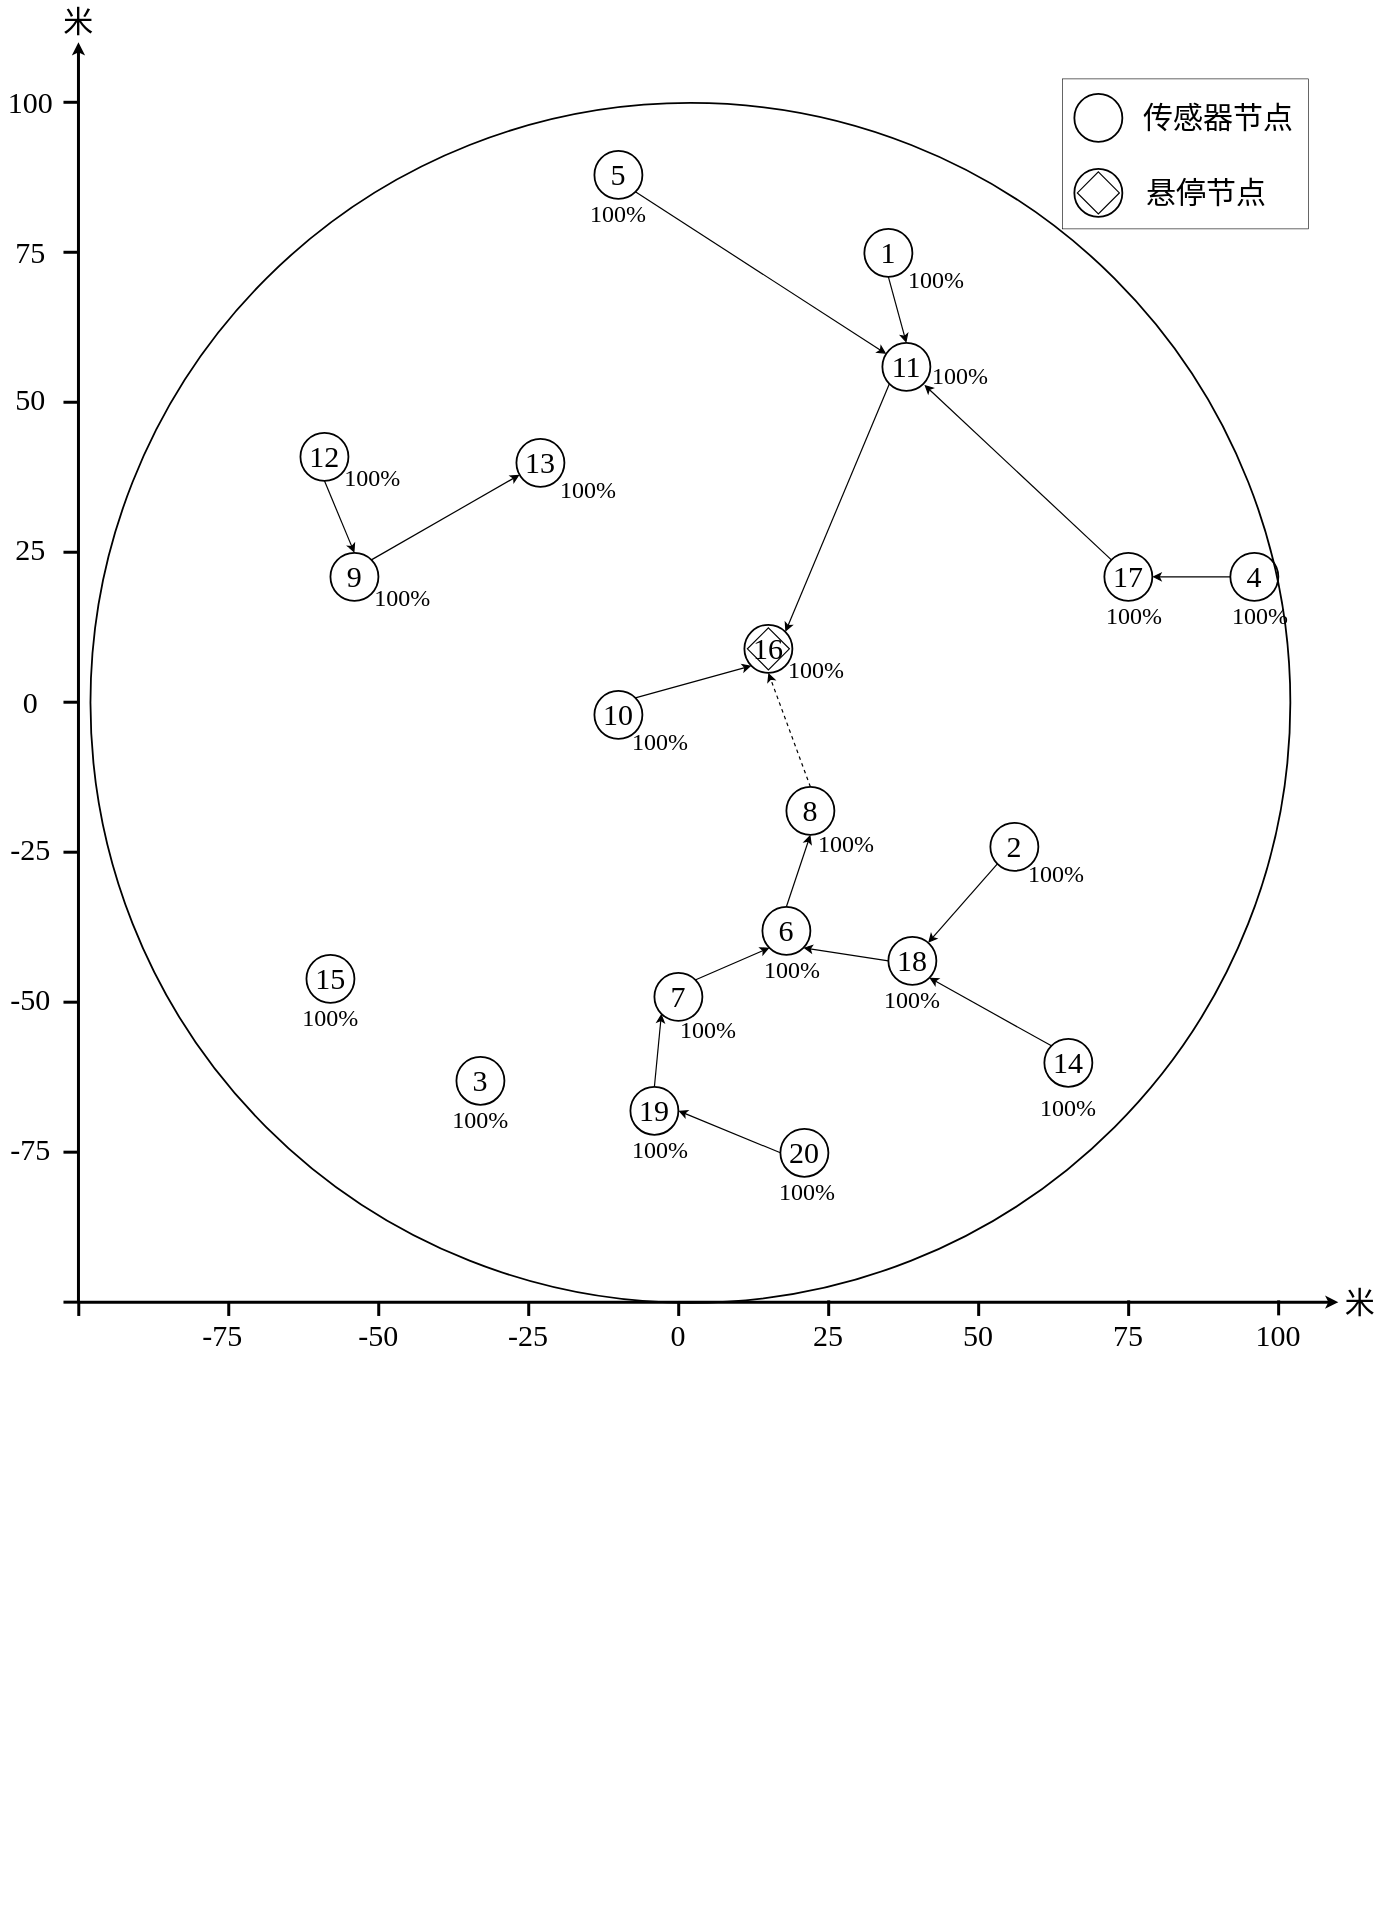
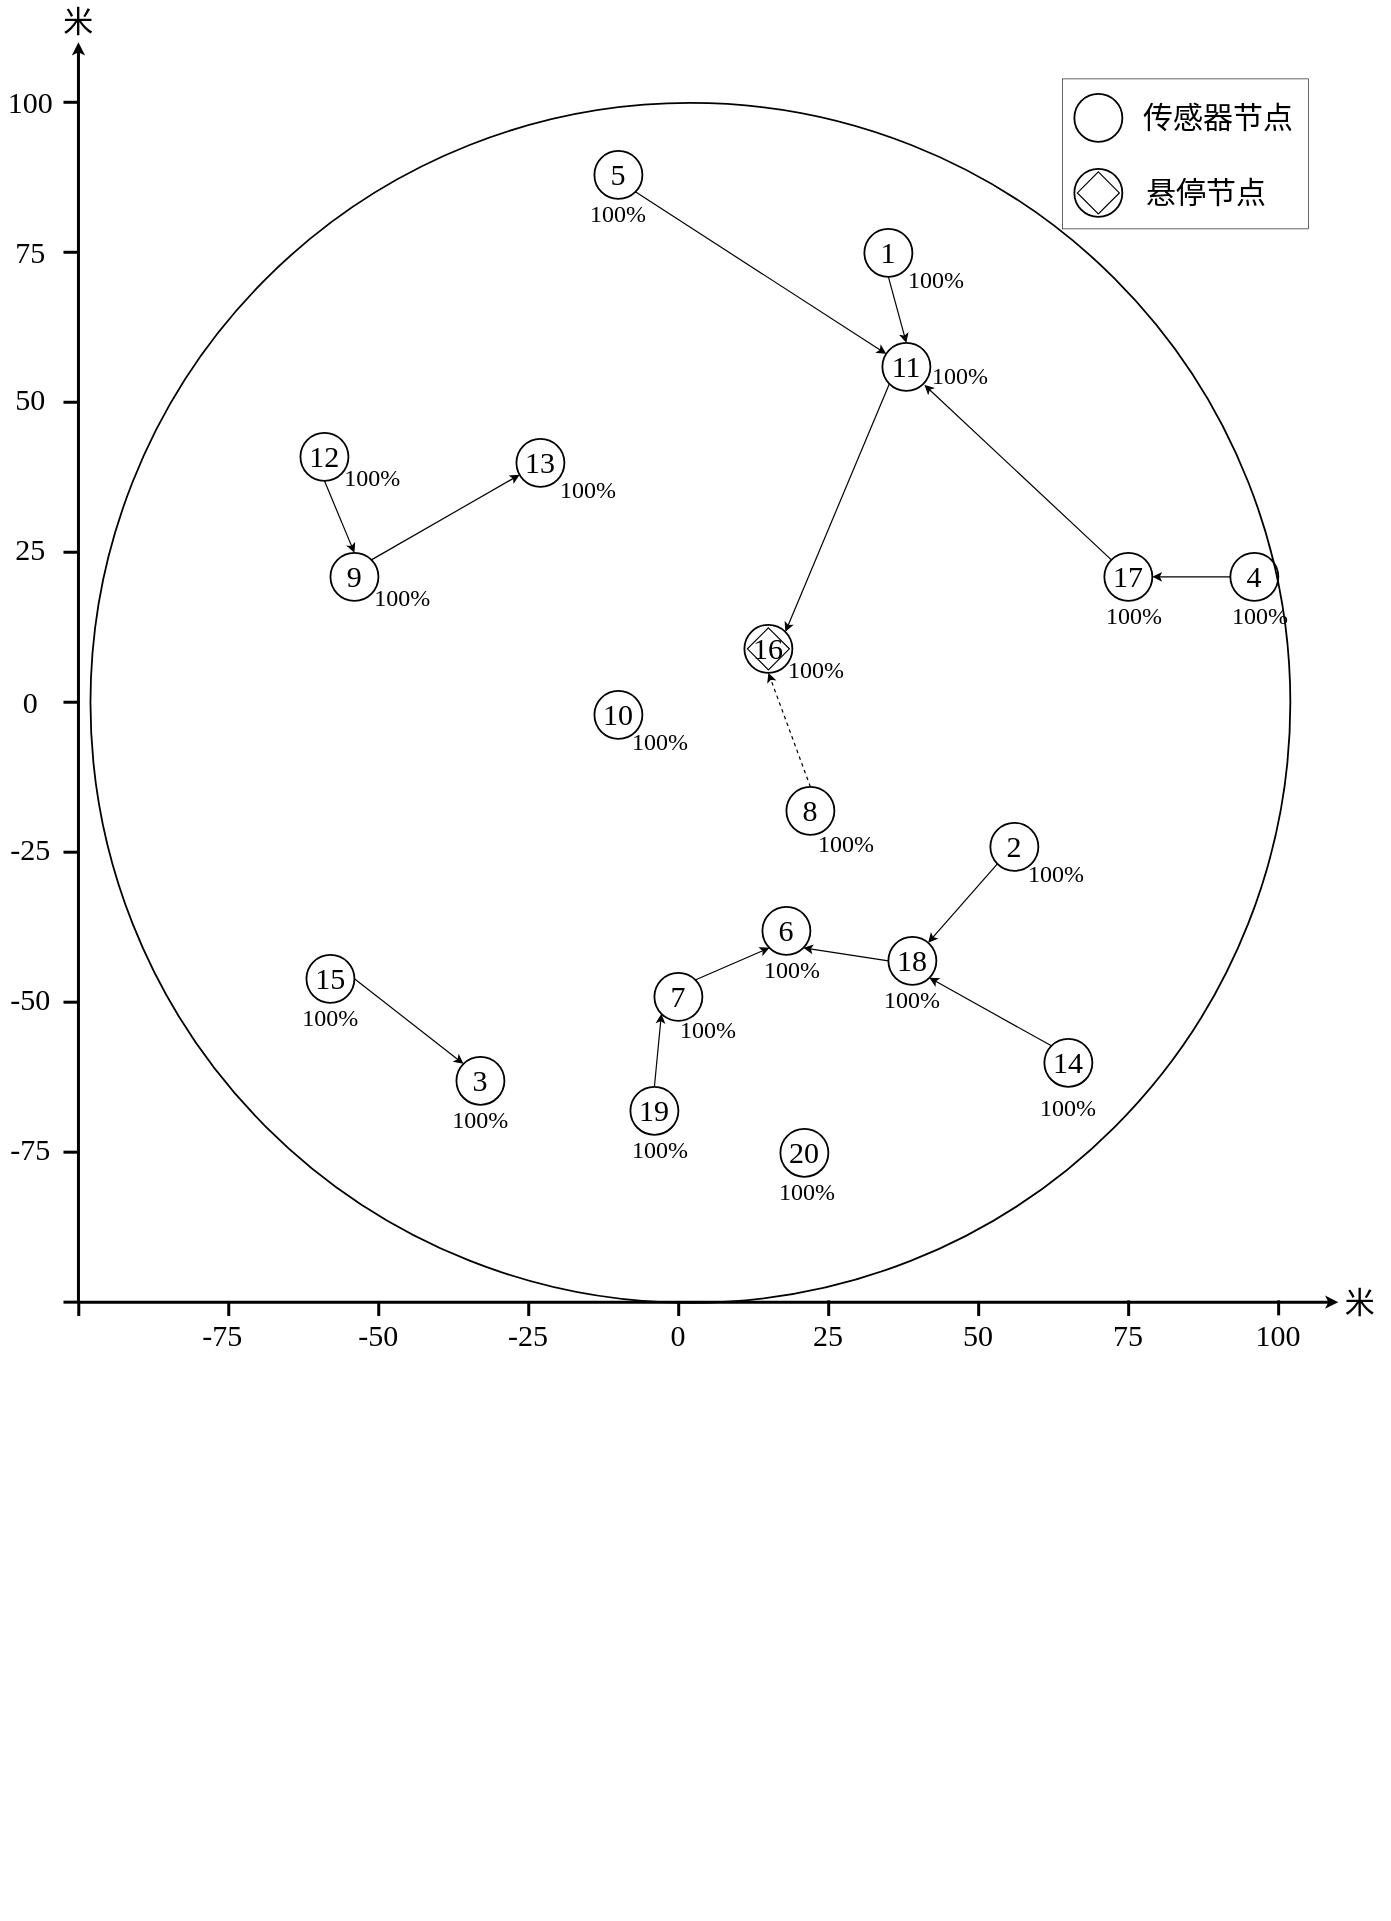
- <mxCell id="104" style="edgeStyle=none;html=1;exitX=1;exitY=1;exitDx=0;exitDy=0;entryX=0;entryY=0;entryDx=0;entryDy=0;strokeWidth=2;endSize=10;" edge="1" parent="1" source="18" target="28"><mxGeometry relative="1" as="geometry"><mxPoint x="1360" y="1321" as="sourcePoint" /><mxPoint x="1290" y="1131" as="targetPoint" /></mxGeometry></mxCell>
- <mxCell id="105" style="edgeStyle=none;html=1;exitX=1;exitY=0.5;exitDx=0;exitDy=0;entryX=0;entryY=0.5;entryDx=0;entryDy=0;strokeWidth=2;endSize=10;" edge="1" parent="1" source="12" target="15"><mxGeometry relative="1" as="geometry"><mxPoint x="1068.284" y="1172.716" as="sourcePoint" /><mxPoint x="1261.716" y="1119.284" as="targetPoint" /></mxGeometry></mxCell>
+ <mxCell id="26" style="edgeStyle=none;html=1;exitX=0.5;exitY=1;exitDx=0;exitDy=0;endSize=10;strokeWidth=2;entryX=1;entryY=0;entryDx=0;entryDy=0;" edge="1" parent="1" source="27" target="7"><mxGeometry relative="1" as="geometry"><mxPoint x="760" y="1781" as="targetPoint" /></mxGeometry></mxCell>
- <mxCell id="109" style="edgeStyle=none;html=1;entryX=0.5;entryY=1;entryDx=0;entryDy=0;strokeWidth=2;endSize=10;exitX=0.5;exitY=0;exitDx=0;exitDy=0;" edge="1" parent="1" source="33" target="32"><mxGeometry relative="1" as="geometry"><mxPoint x="1280" y="1901" as="sourcePoint" /><mxPoint x="1111.716" y="1699.284" as="targetPoint" /></mxGeometry></mxCell>
